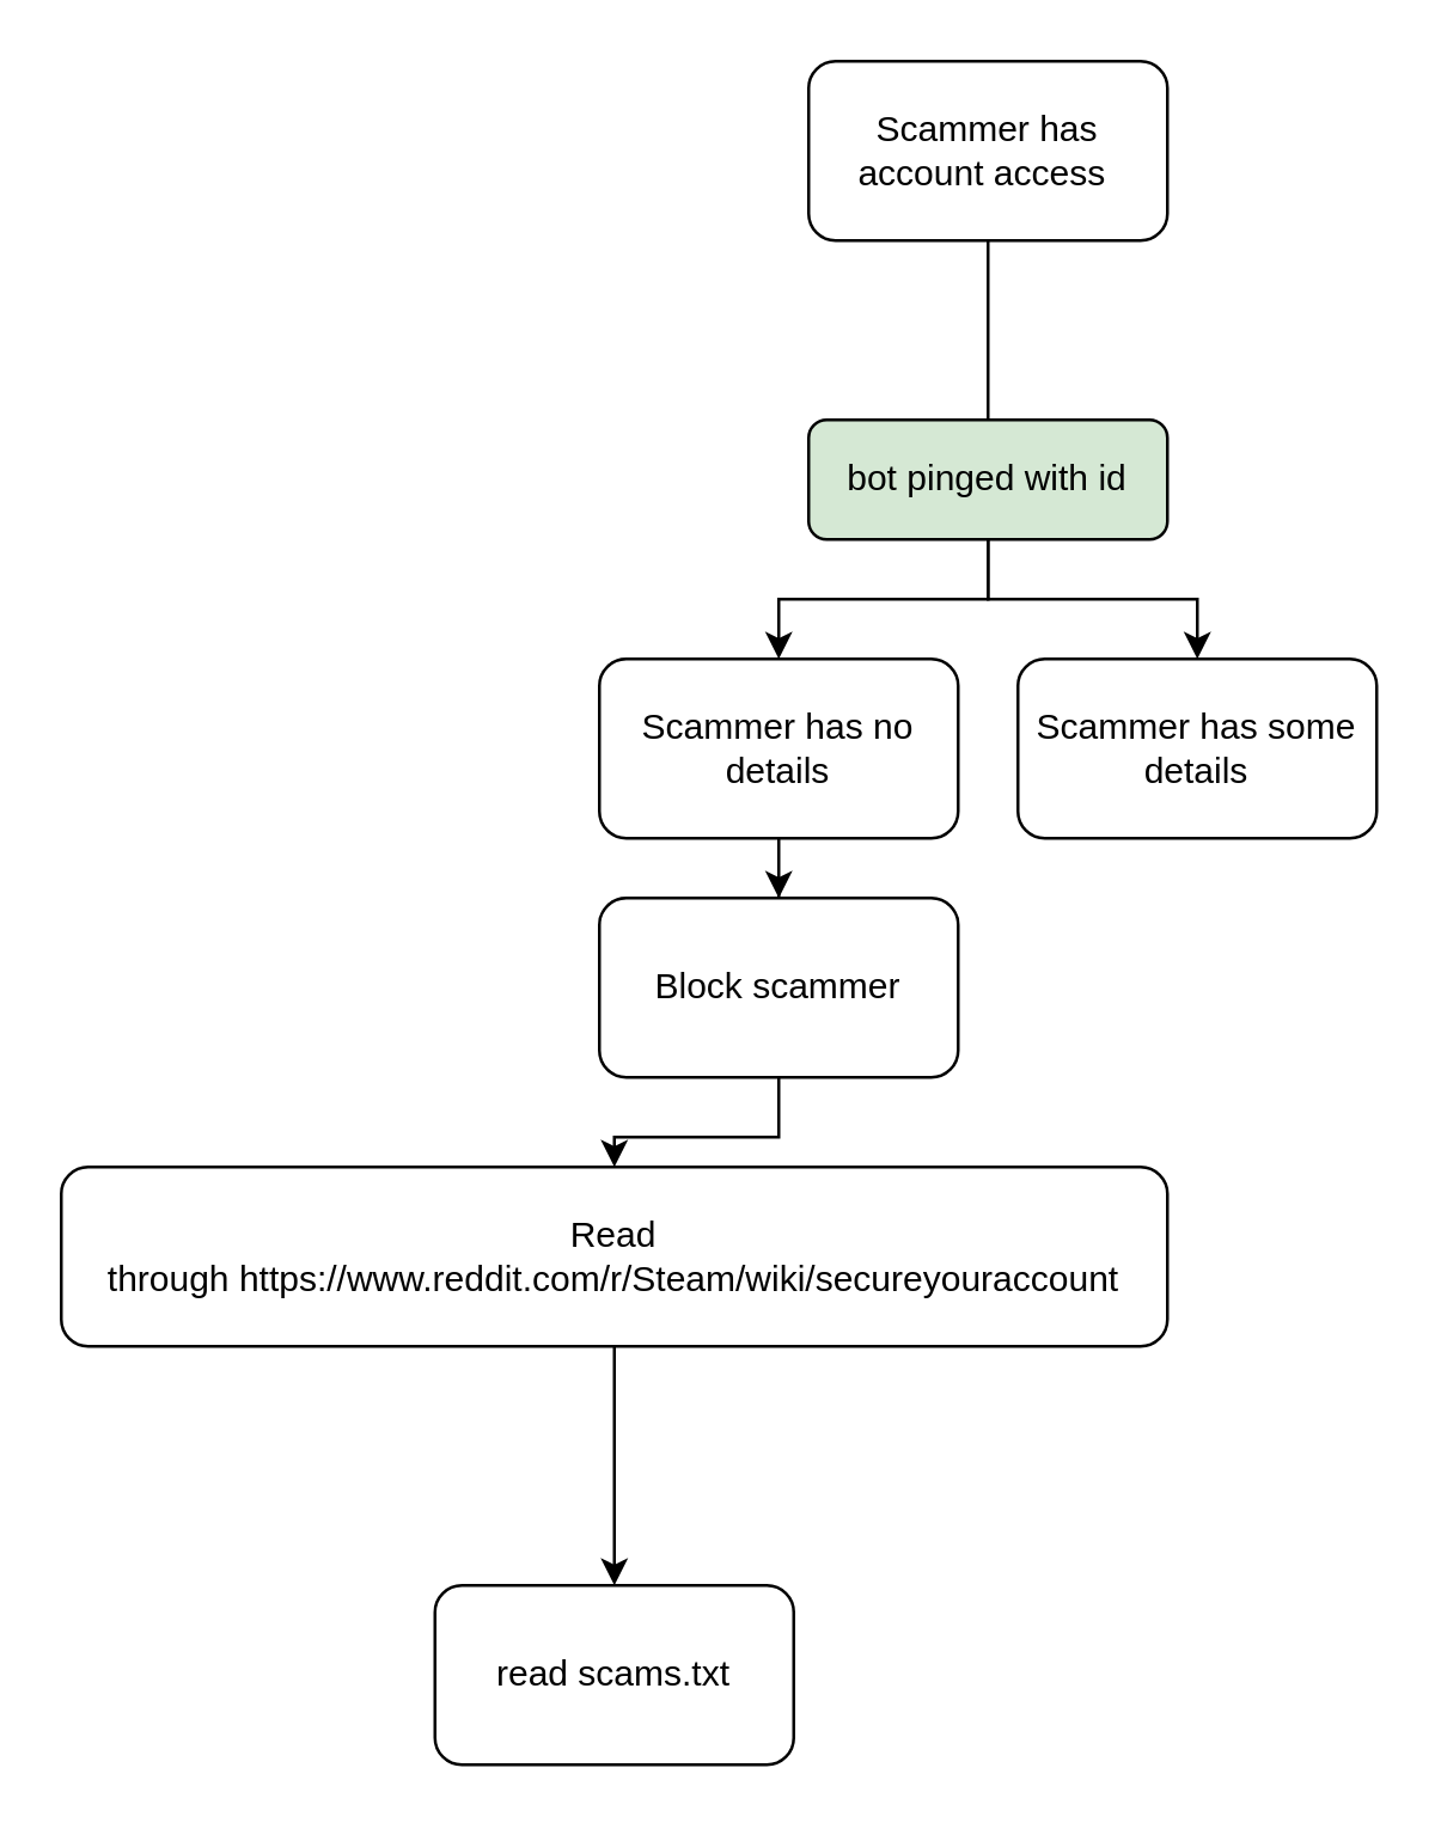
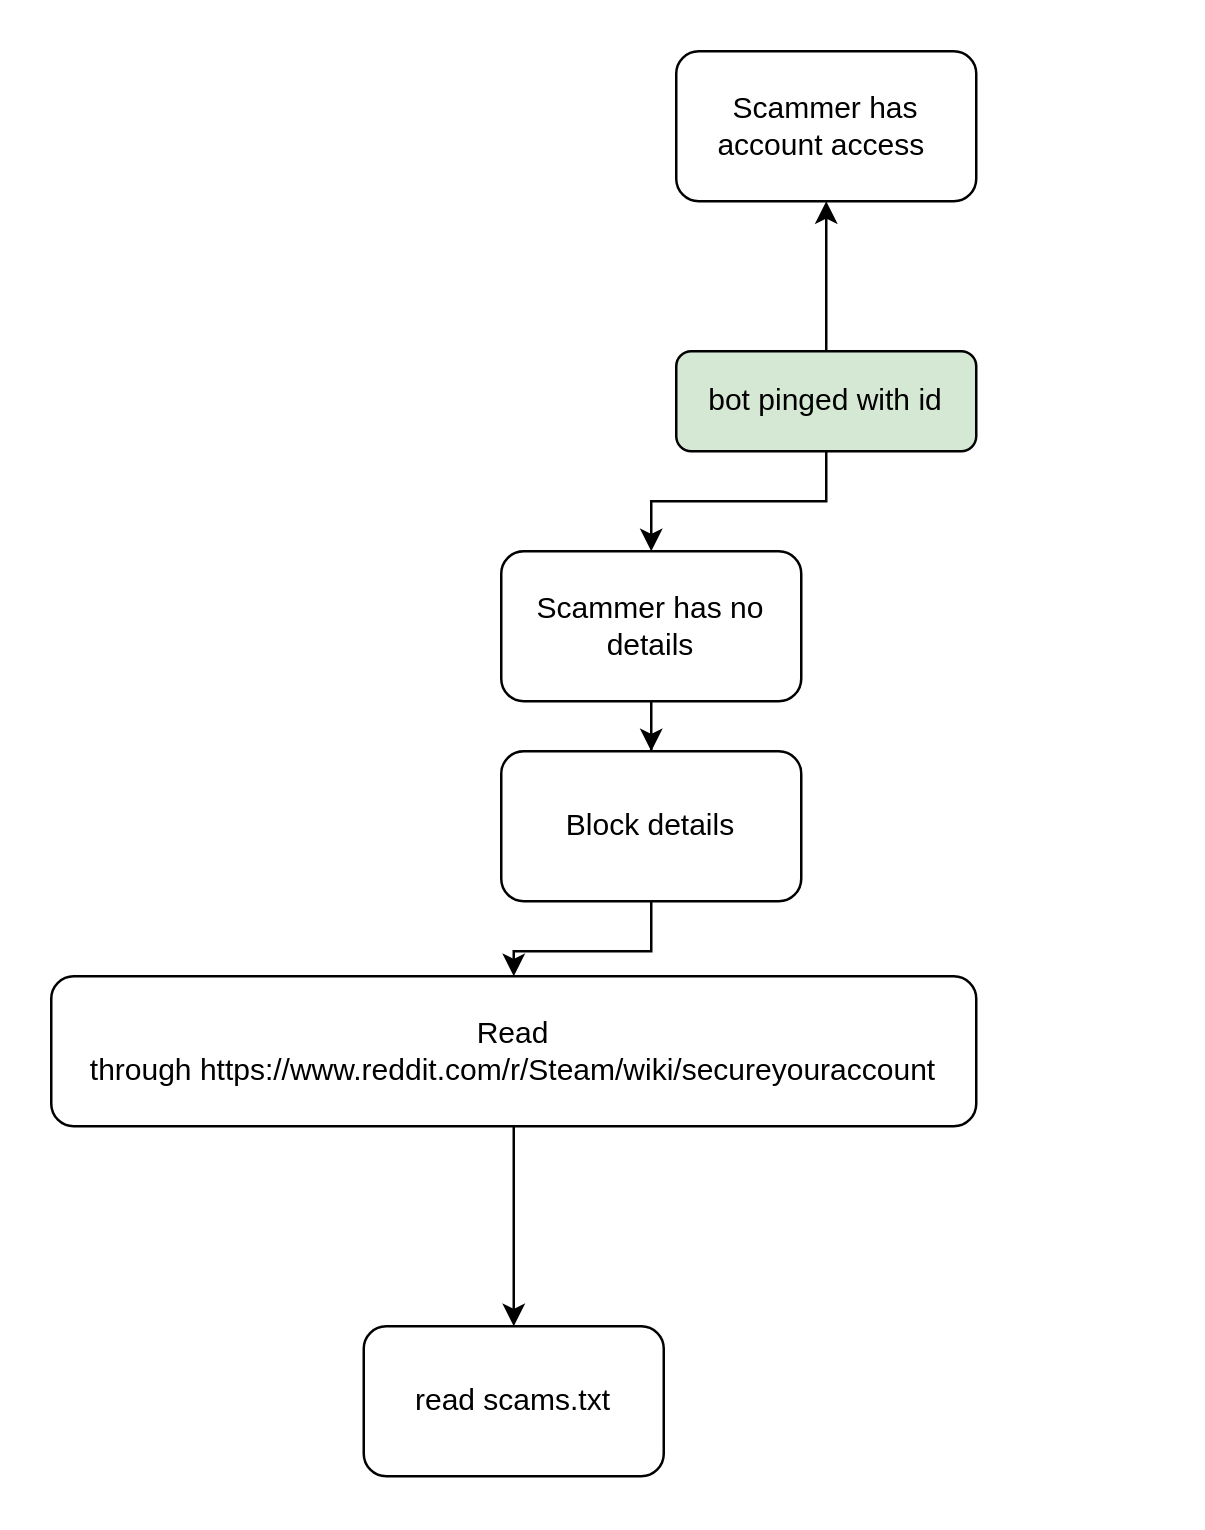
- <mxCell id="2" value="" style="edgeStyle=orthogonalEdgeStyle;rounded=0;orthogonalLoop=1;jettySize=auto;html=1;endArrow=none;" edge="1" parent="1" source="5" target="6"><mxGeometry relative="1" as="geometry" /></mxCell>
+ <mxCell id="2" value="" style="edgeStyle=orthogonalEdgeStyle;rounded=0;orthogonalLoop=1;jettySize=auto;html=1;" edge="1" parent="1" source="5" target="6"><mxGeometry relative="1" as="geometry" /></mxCell>
- <mxCell id="3" value="" style="edgeStyle=orthogonalEdgeStyle;rounded=0;orthogonalLoop=1;jettySize=auto;html=1;" edge="1" parent="1" source="5" target="7"><mxGeometry relative="1" as="geometry" /></mxCell>
- <mxCell id="7" value="Scammer has some details" style="whiteSpace=wrap;html=1;rounded=1;shadow=0;strokeWidth=1;glass=0;" vertex="1" parent="1"><mxGeometry x="340" y="220" width="120" height="60" as="geometry" /></mxCell>
- <mxCell id="11" value="Block scammer" style="whiteSpace=wrap;html=1;rounded=1;shadow=0;strokeWidth=1;glass=0;" vertex="1" parent="1"><mxGeometry x="200" y="300" width="120" height="60" as="geometry" /></mxCell>
+ <mxCell id="11" value="Block details" style="whiteSpace=wrap;html=1;rounded=1;shadow=0;strokeWidth=1;glass=0;" vertex="1" parent="1"><mxGeometry x="200" y="300" width="120" height="60" as="geometry" /></mxCell>
